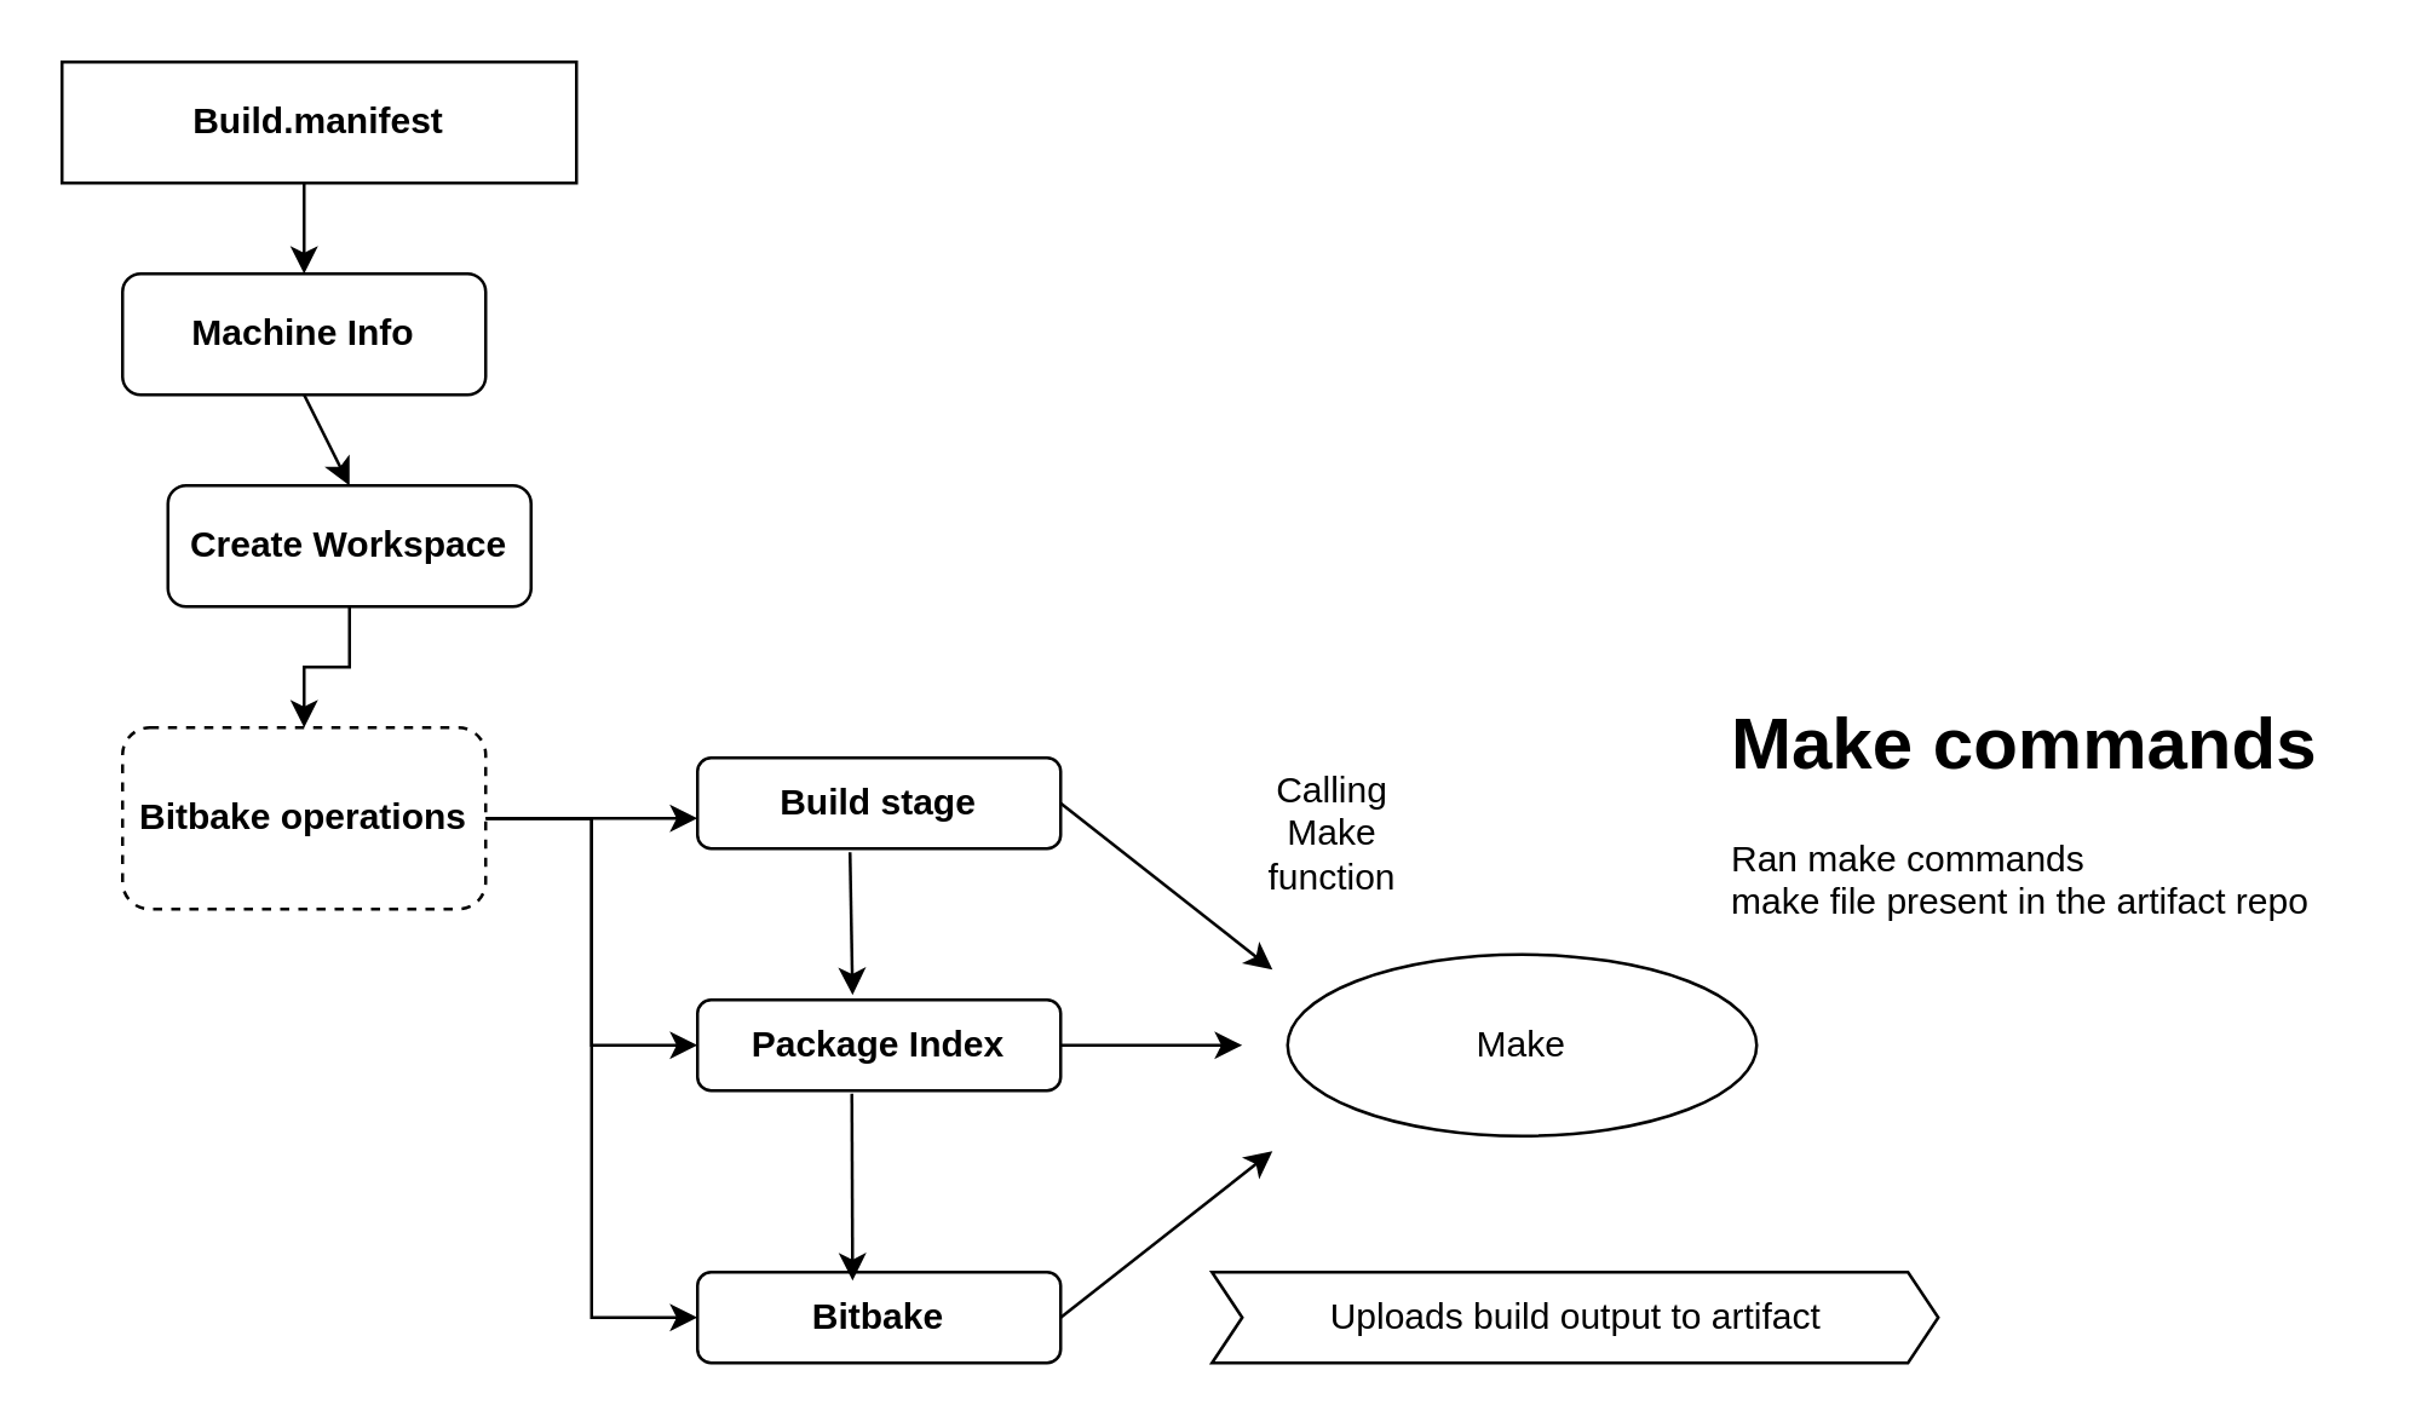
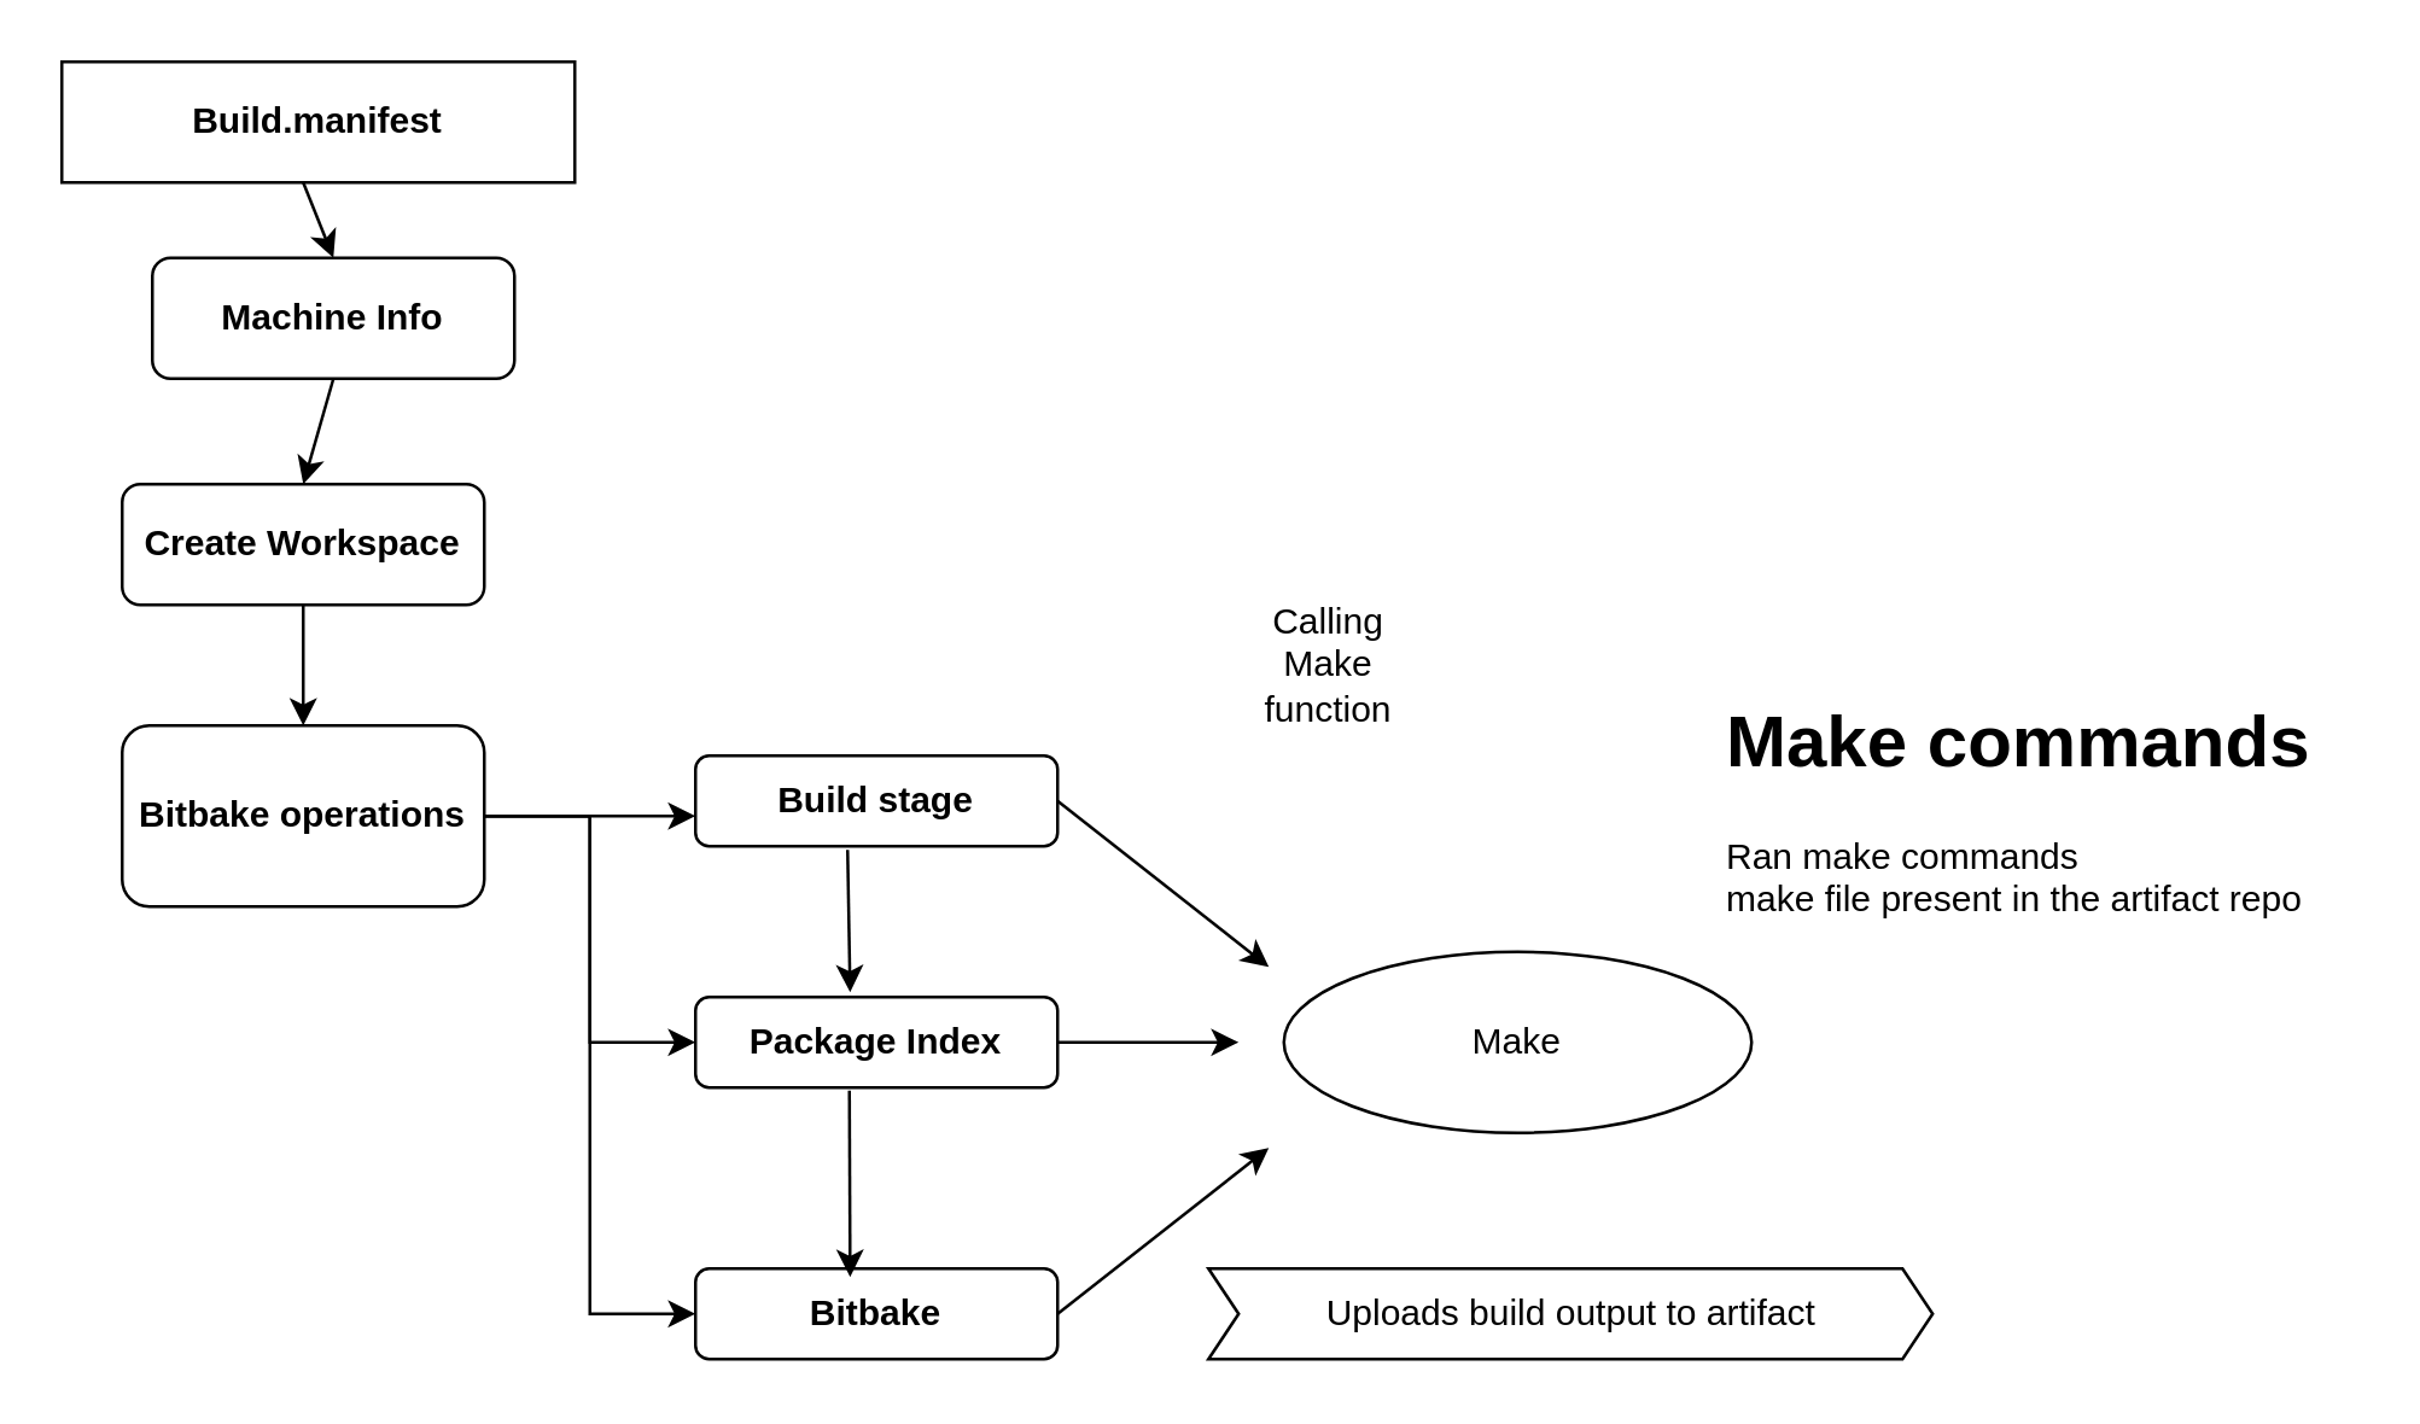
- <mxCell id="2" value="&lt;b&gt;Machine Info&lt;/b&gt;" style="rounded=1;whiteSpace=wrap;html=1;" vertex="1" parent="1"><mxGeometry x="40" y="90" width="120" height="40" as="geometry" /></mxCell>
+ <mxCell id="2" value="&lt;b&gt;Machine Info&lt;/b&gt;" style="rounded=1;whiteSpace=wrap;html=1;" vertex="1" parent="1"><mxGeometry x="50" y="85" width="120" height="40" as="geometry" /></mxCell>
- <mxCell id="4" value="&lt;b&gt;Create Workspace&lt;/b&gt;" style="rounded=1;whiteSpace=wrap;html=1;" vertex="1" parent="1"><mxGeometry x="55" y="160" width="120" height="40" as="geometry" /></mxCell>
+ <mxCell id="4" value="&lt;b&gt;Create Workspace&lt;/b&gt;" style="rounded=1;whiteSpace=wrap;html=1;" vertex="1" parent="1"><mxGeometry x="40" y="160" width="120" height="40" as="geometry" /></mxCell>
- <mxCell id="7" value="&lt;b&gt;Bitbake operations&lt;/b&gt;" style="rounded=1;whiteSpace=wrap;html=1;dashed=1;" vertex="1" parent="1"><mxGeometry x="40" y="240" width="120" height="60" as="geometry" /></mxCell>
+ <mxCell id="7" value="&lt;b&gt;Bitbake operations&lt;/b&gt;" style="rounded=1;whiteSpace=wrap;html=1;" vertex="1" parent="1"><mxGeometry x="40" y="240" width="120" height="60" as="geometry" /></mxCell>
- <mxCell id="18" value="Calling Make function" style="text;html=1;align=center;verticalAlign=middle;whiteSpace=wrap;rounded=0;" vertex="1" parent="1"><mxGeometry x="410" y="260" width="60" height="30" as="geometry" /></mxCell>
+ <mxCell id="18" value="Calling Make function" style="text;html=1;align=center;verticalAlign=middle;whiteSpace=wrap;rounded=0;" vertex="1" parent="1"><mxGeometry x="410" y="205" width="60" height="30" as="geometry" /></mxCell>
